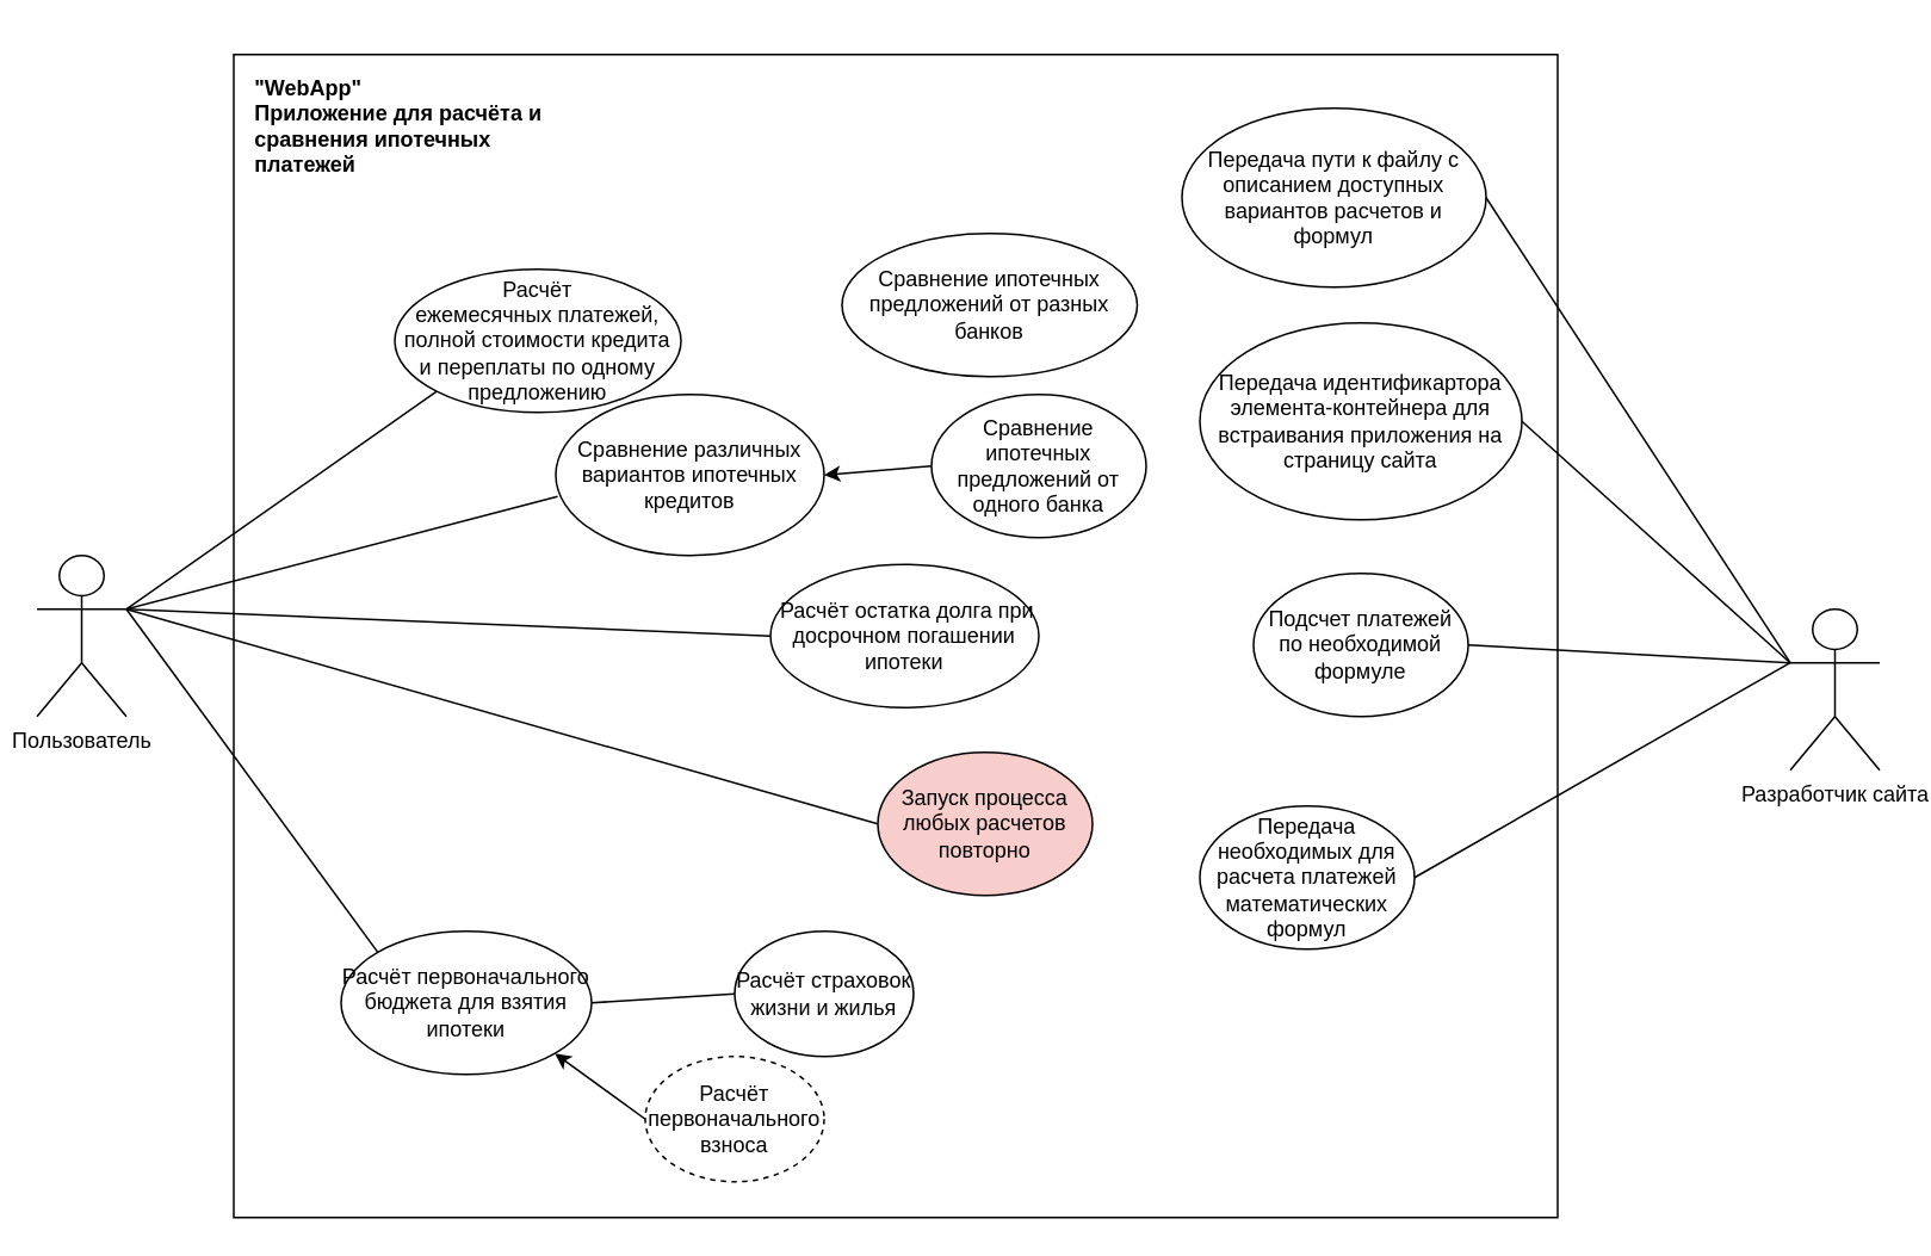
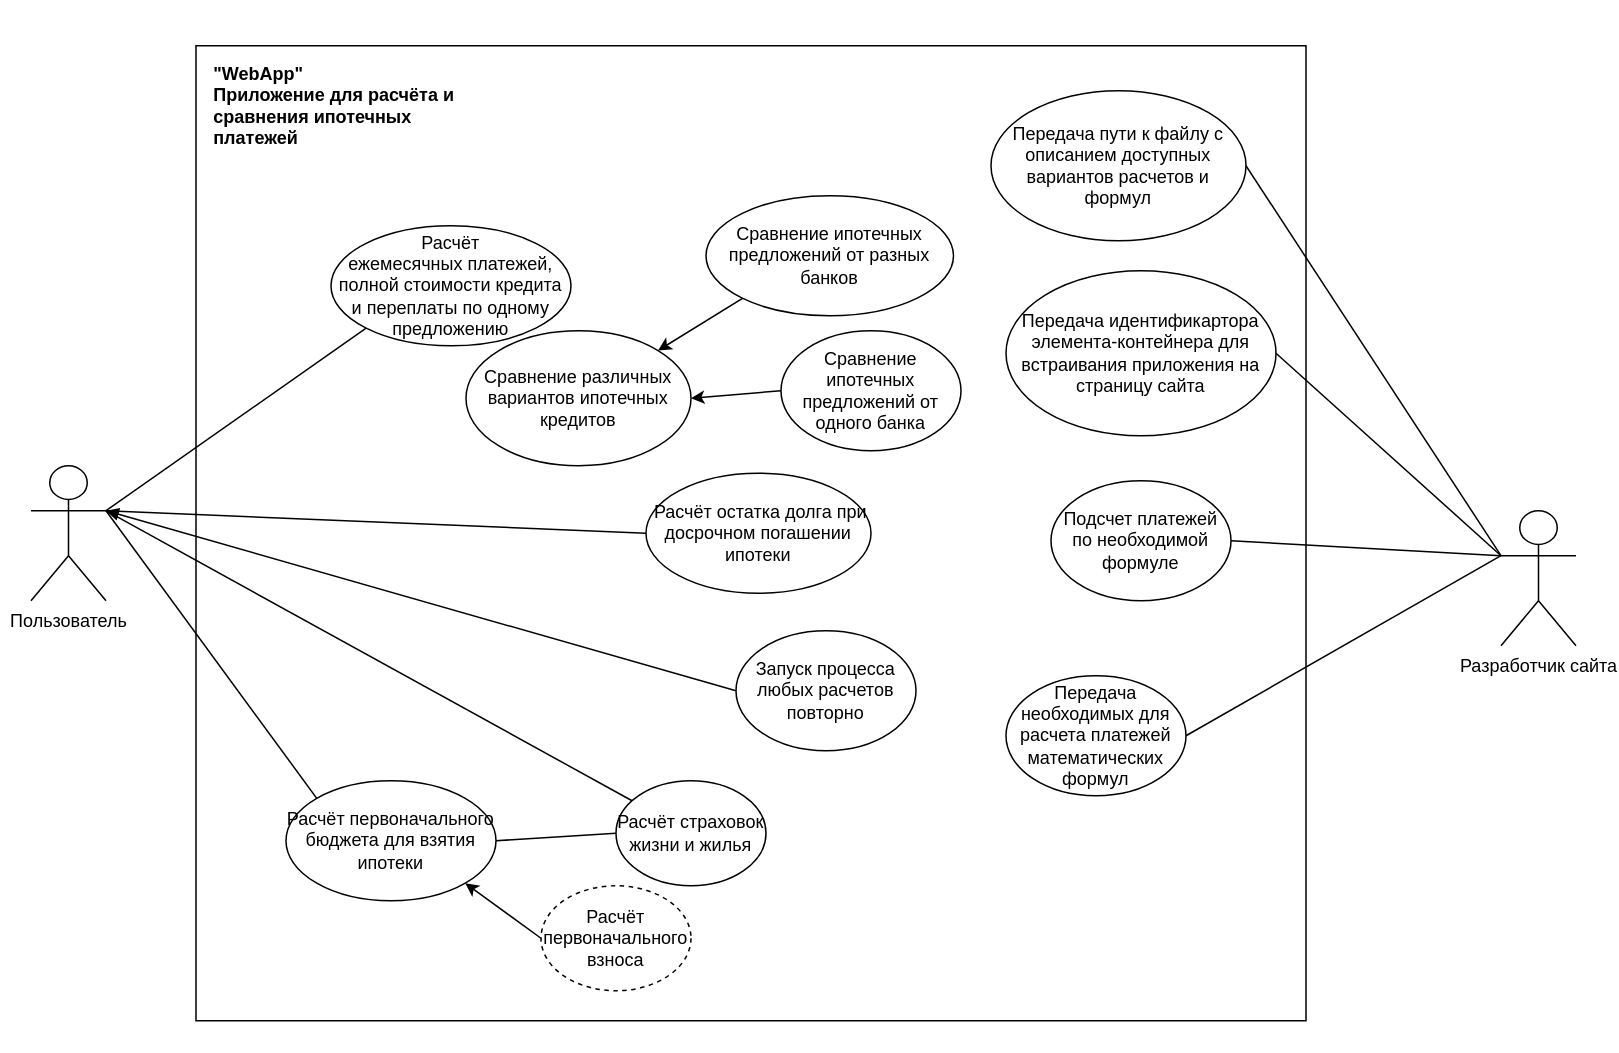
+ <mxCell id="15" value="" style="endArrow=classic;html=1;rounded=0;entryX=1;entryY=0;entryDx=0;entryDy=0;exitX=0;exitY=1;exitDx=0;exitDy=0;" parent="1" source="14" target="7" edge="1"><mxGeometry width="50" height="50" relative="1" as="geometry"><mxPoint x="520" y="280" as="sourcePoint" /><mxPoint x="570" y="230" as="targetPoint" /></mxGeometry></mxCell>
- <mxCell id="19" value="" style="endArrow=none;html=1;rounded=0;exitX=1;exitY=0.333;exitDx=0;exitDy=0;exitPerimeter=0;entryX=0.007;entryY=0.633;entryDx=0;entryDy=0;entryPerimeter=0;" parent="1" source="2" target="7" edge="1"><mxGeometry width="50" height="50" relative="1" as="geometry"><mxPoint x="190" y="380" as="sourcePoint" /><mxPoint x="240" y="330" as="targetPoint" /></mxGeometry></mxCell>
+ <mxCell id="19" value="" style="endArrow=none;html=1;rounded=0;exitX=1;exitY=0.333;exitDx=0;exitDy=0;exitPerimeter=0;" parent="1" source="2" target="11" edge="1"><mxGeometry width="50" height="50" relative="1" as="geometry"><mxPoint x="190" y="380" as="sourcePoint" /><mxPoint x="240" y="330" as="targetPoint" /></mxGeometry></mxCell>
- <mxCell id="25" value="" style="endArrow=none;html=1;rounded=0;entryX=1;entryY=0.333;entryDx=0;entryDy=0;entryPerimeter=0;exitX=0;exitY=0.5;exitDx=0;exitDy=0;" parent="1" source="24" target="2" edge="1"><mxGeometry width="50" height="50" relative="1" as="geometry"><mxPoint x="280" y="440" as="sourcePoint" /><mxPoint x="330" y="390" as="targetPoint" /></mxGeometry></mxCell>
+ <mxCell id="25" value="" style="endArrow=block;html=1;rounded=0;entryX=1;entryY=0.333;entryDx=0;entryDy=0;entryPerimeter=0;exitX=0;exitY=0.5;exitDx=0;exitDy=0;" parent="1" source="24" target="2" edge="1"><mxGeometry width="50" height="50" relative="1" as="geometry"><mxPoint x="280" y="440" as="sourcePoint" /><mxPoint x="330" y="390" as="targetPoint" /></mxGeometry></mxCell>
- <mxCell id="24" value="Запуск процесса любых расчетов повторно" style="ellipse;whiteSpace=wrap;html=1;fillColor=#f8cecc;" parent="1" vertex="1"><mxGeometry x="490" y="420" width="120" height="80" as="geometry" /></mxCell>
+ <mxCell id="24" value="Запуск процесса любых расчетов повторно" style="ellipse;whiteSpace=wrap;html=1;" parent="1" vertex="1"><mxGeometry x="490" y="420" width="120" height="80" as="geometry" /></mxCell>
